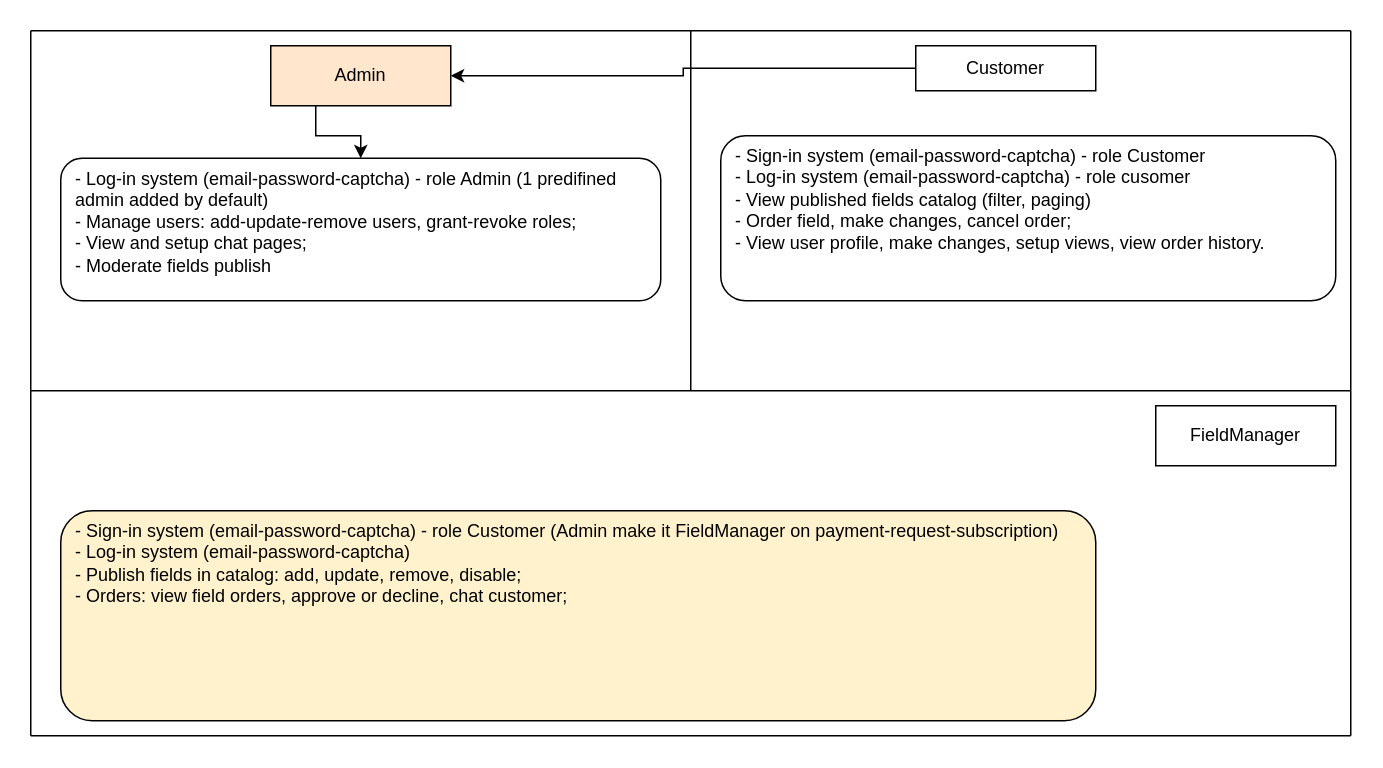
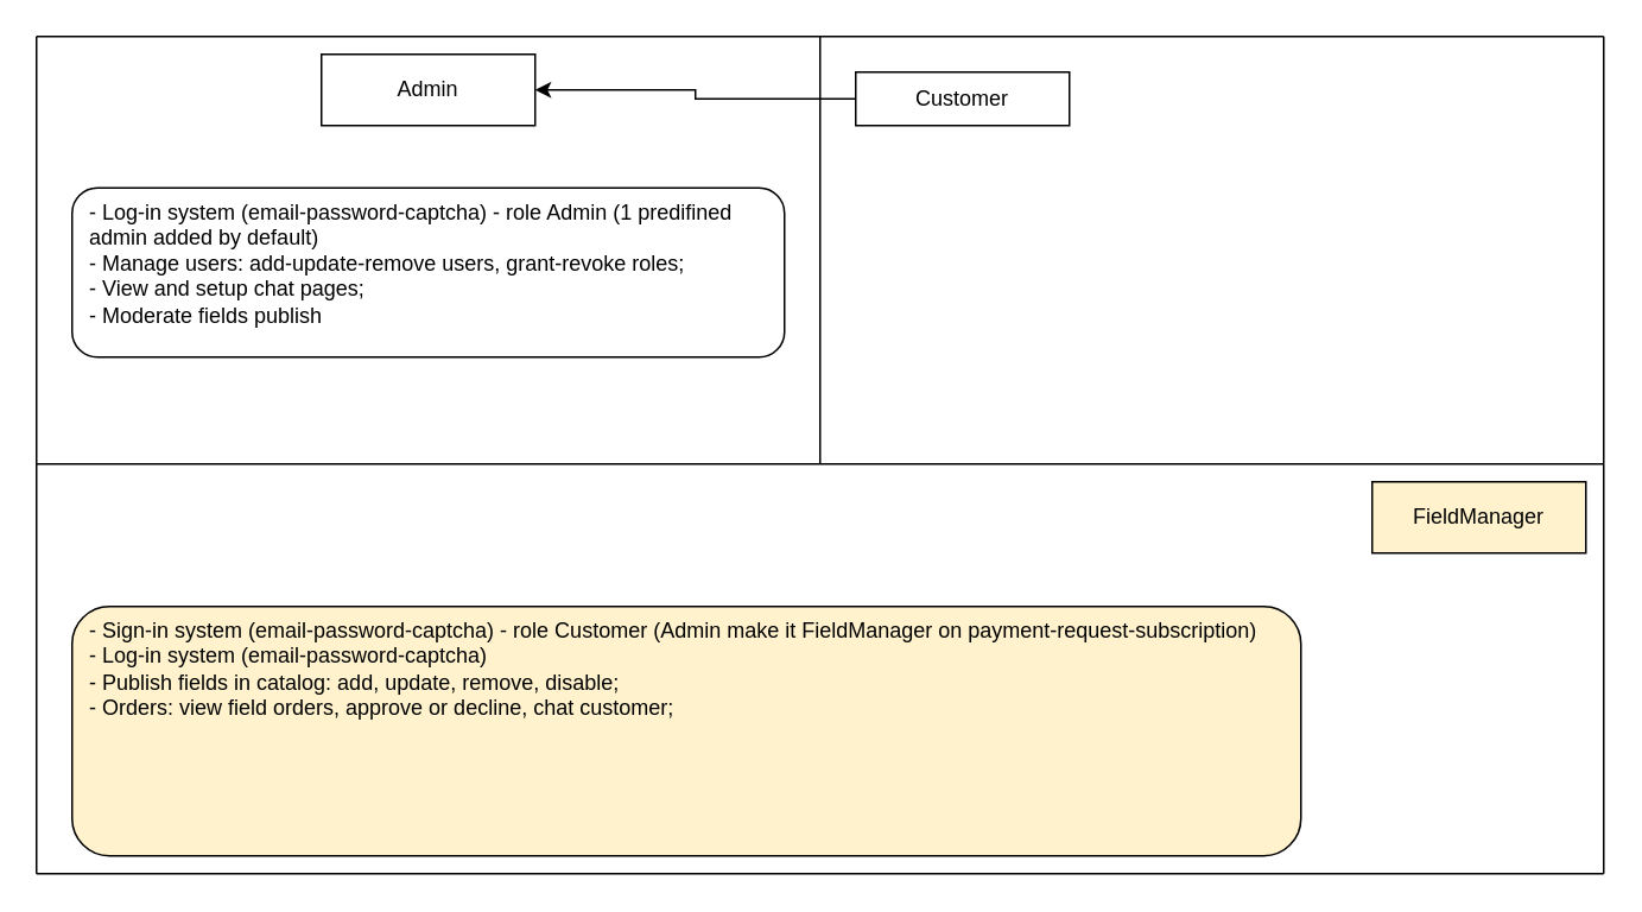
- <mxCell id="6" value="Customer" style="rounded=0;whiteSpace=wrap;html=1;" vertex="1" parent="1"><mxGeometry x="610" y="30" width="120" height="30" as="geometry" /></mxCell>
+ <mxCell id="6" value="Customer" style="rounded=0;whiteSpace=wrap;html=1;" vertex="1" parent="1"><mxGeometry x="480" y="40" width="120" height="30" as="geometry" /></mxCell>
- <mxCell id="3" value="Admin" style="rounded=0;whiteSpace=wrap;html=1;fillColor=#ffe6cc;" vertex="1" parent="1"><mxGeometry x="180" y="30" width="120" height="40" as="geometry" /></mxCell>
+ <mxCell id="3" value="Admin" style="rounded=0;whiteSpace=wrap;html=1;" vertex="1" parent="1"><mxGeometry x="180" y="30" width="120" height="40" as="geometry" /></mxCell>
- <mxCell id="2" style="edgeStyle=orthogonalEdgeStyle;rounded=0;orthogonalLoop=1;jettySize=auto;html=1;exitX=0.25;exitY=1;exitDx=0;exitDy=0;" edge="1" parent="1" source="3" target="7"><mxGeometry relative="1" as="geometry"><Array as="points" /></mxGeometry></mxCell>
- <mxCell id="10" value="- Sign-in system (email-password-captcha) - role Customer&lt;br&gt;- Log-in system (email-password-captcha) - role cusomer&lt;br&gt;- View published fields catalog (filter, paging)&lt;br&gt;- Order field, make changes, cancel order;&lt;br&gt;- View user profile, make changes, setup views, view order history." style="rounded=1;whiteSpace=wrap;html=1;align=left;spacingLeft=8;verticalAlign=top;" vertex="1" parent="1"><mxGeometry x="480" y="90" width="410" height="110" as="geometry" /></mxCell>
- <mxCell id="4" value="FieldManager" style="rounded=0;whiteSpace=wrap;html=1;" vertex="1" parent="1"><mxGeometry x="770" y="270" width="120" height="40" as="geometry" /></mxCell>
+ <mxCell id="4" value="FieldManager" style="rounded=0;whiteSpace=wrap;html=1;fillColor=#fff2cc;" vertex="1" parent="1"><mxGeometry x="770" y="270" width="120" height="40" as="geometry" /></mxCell>
